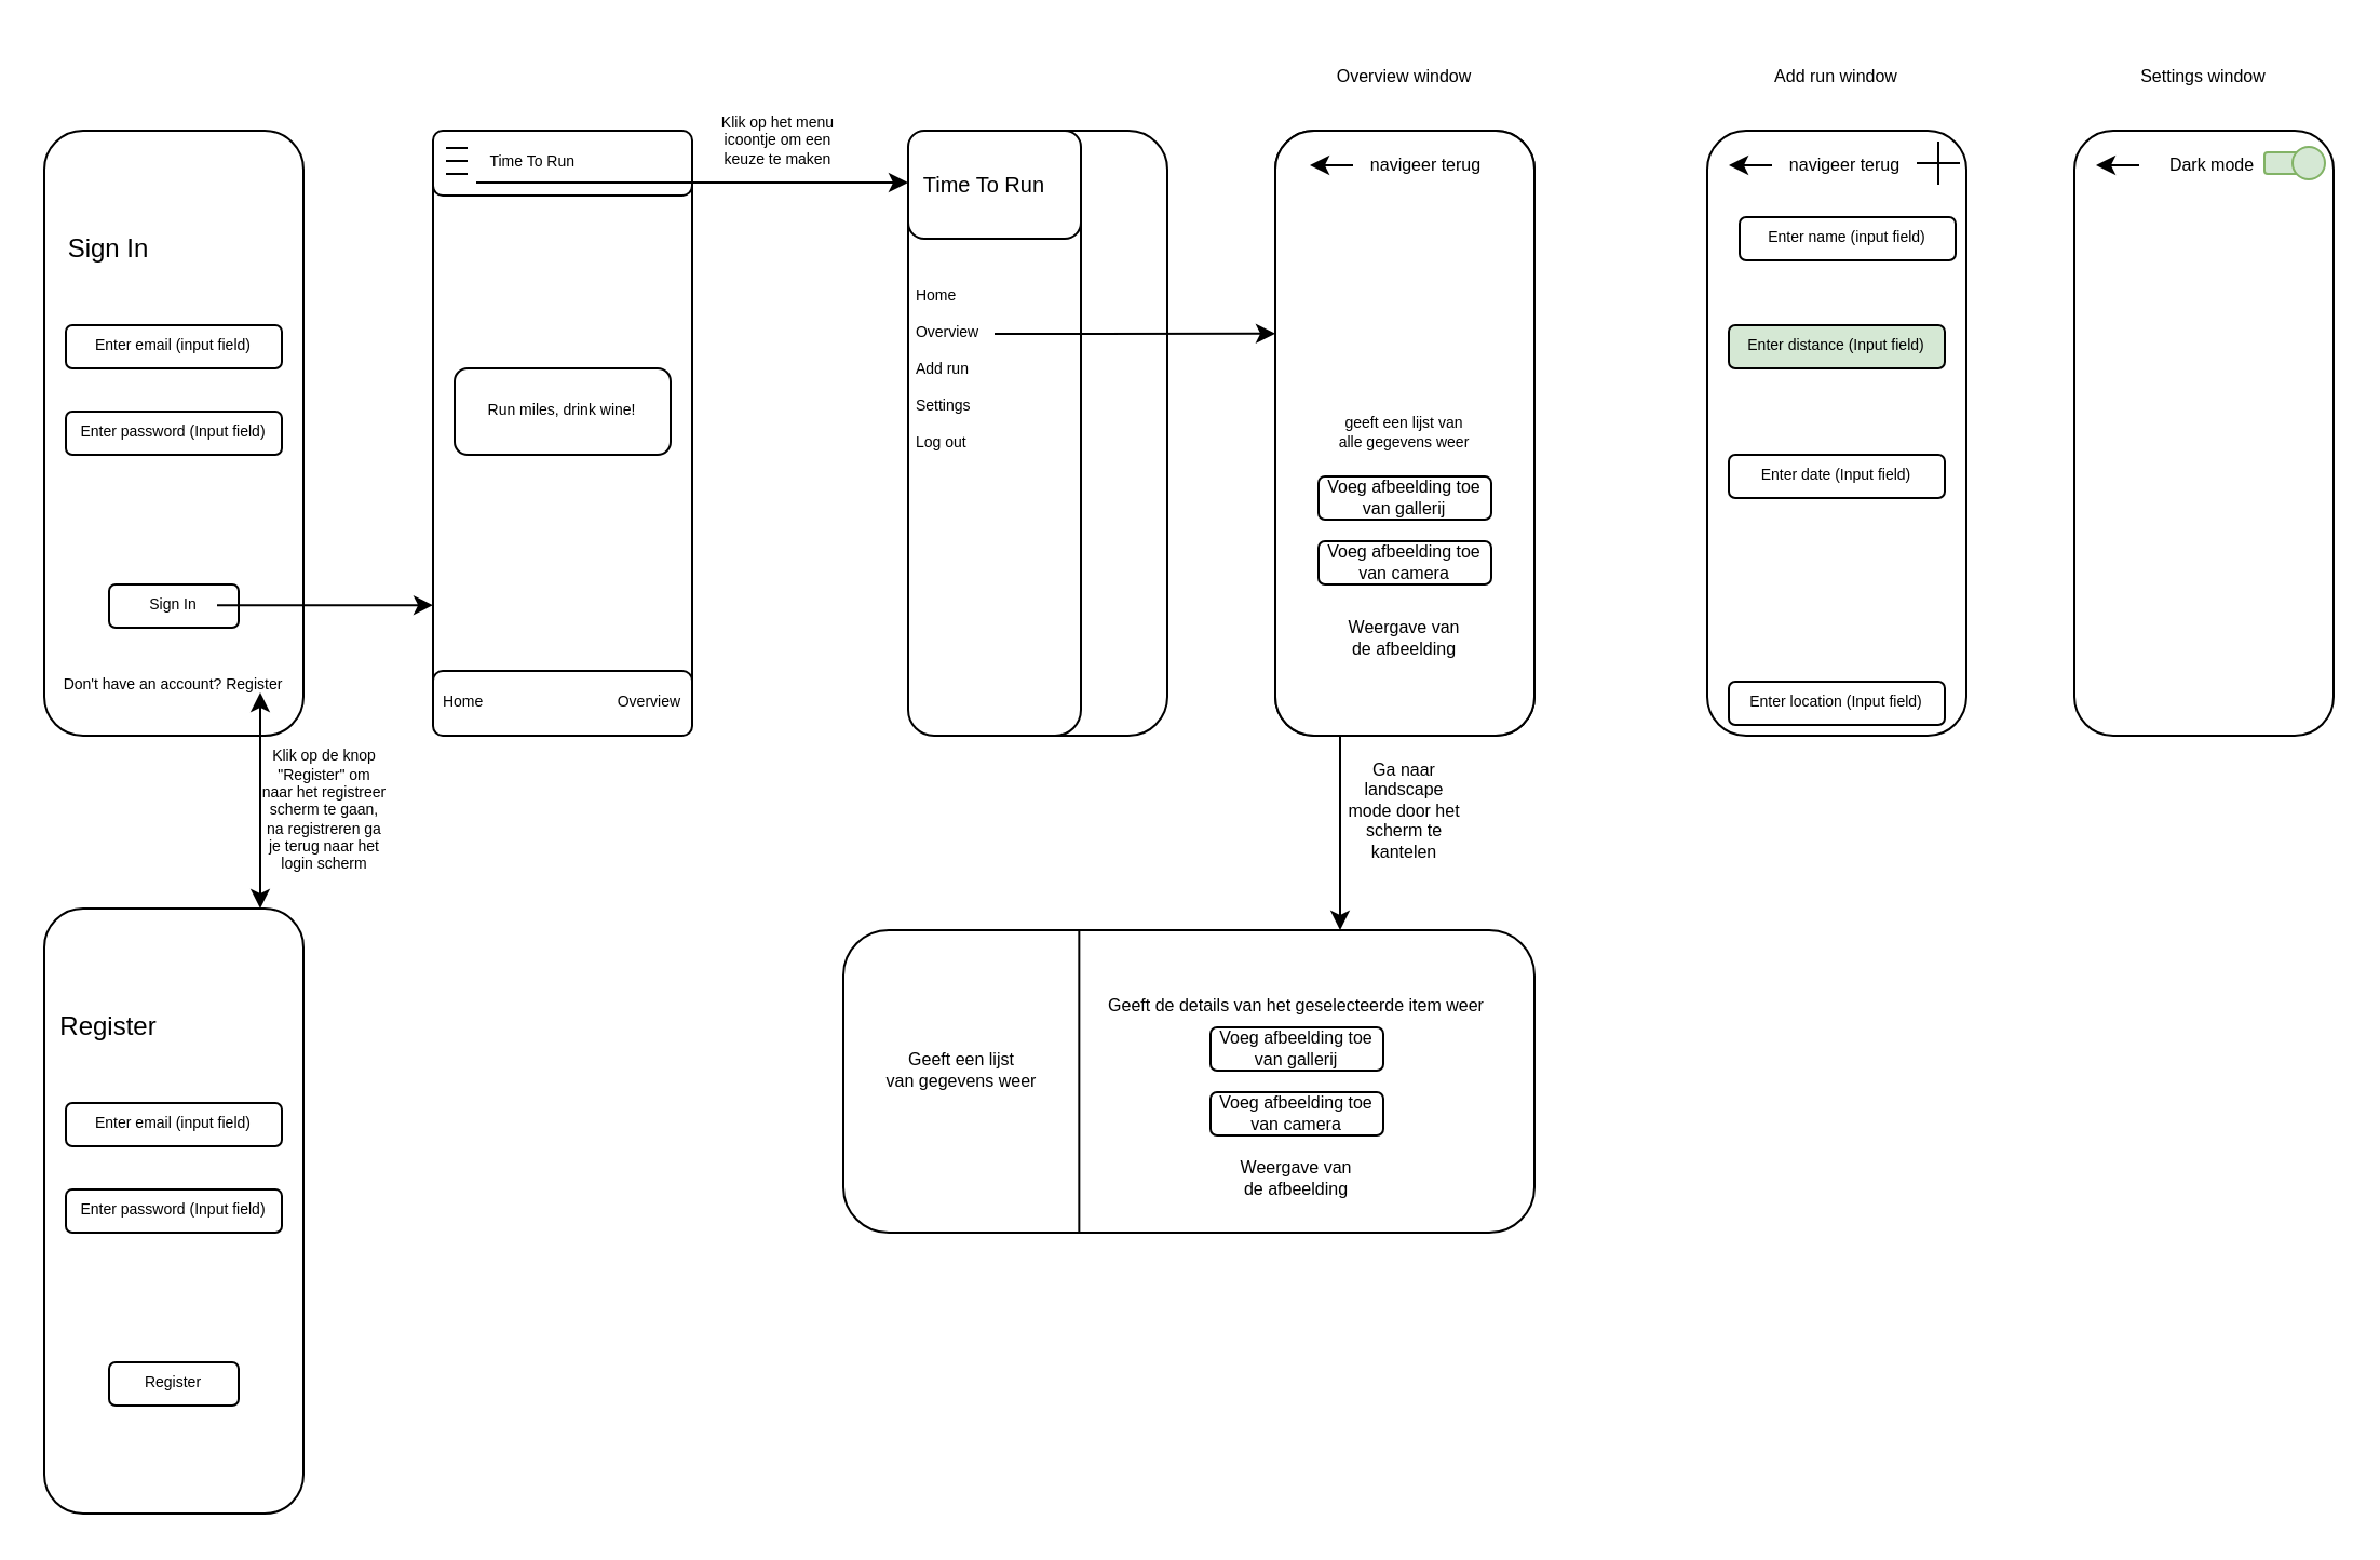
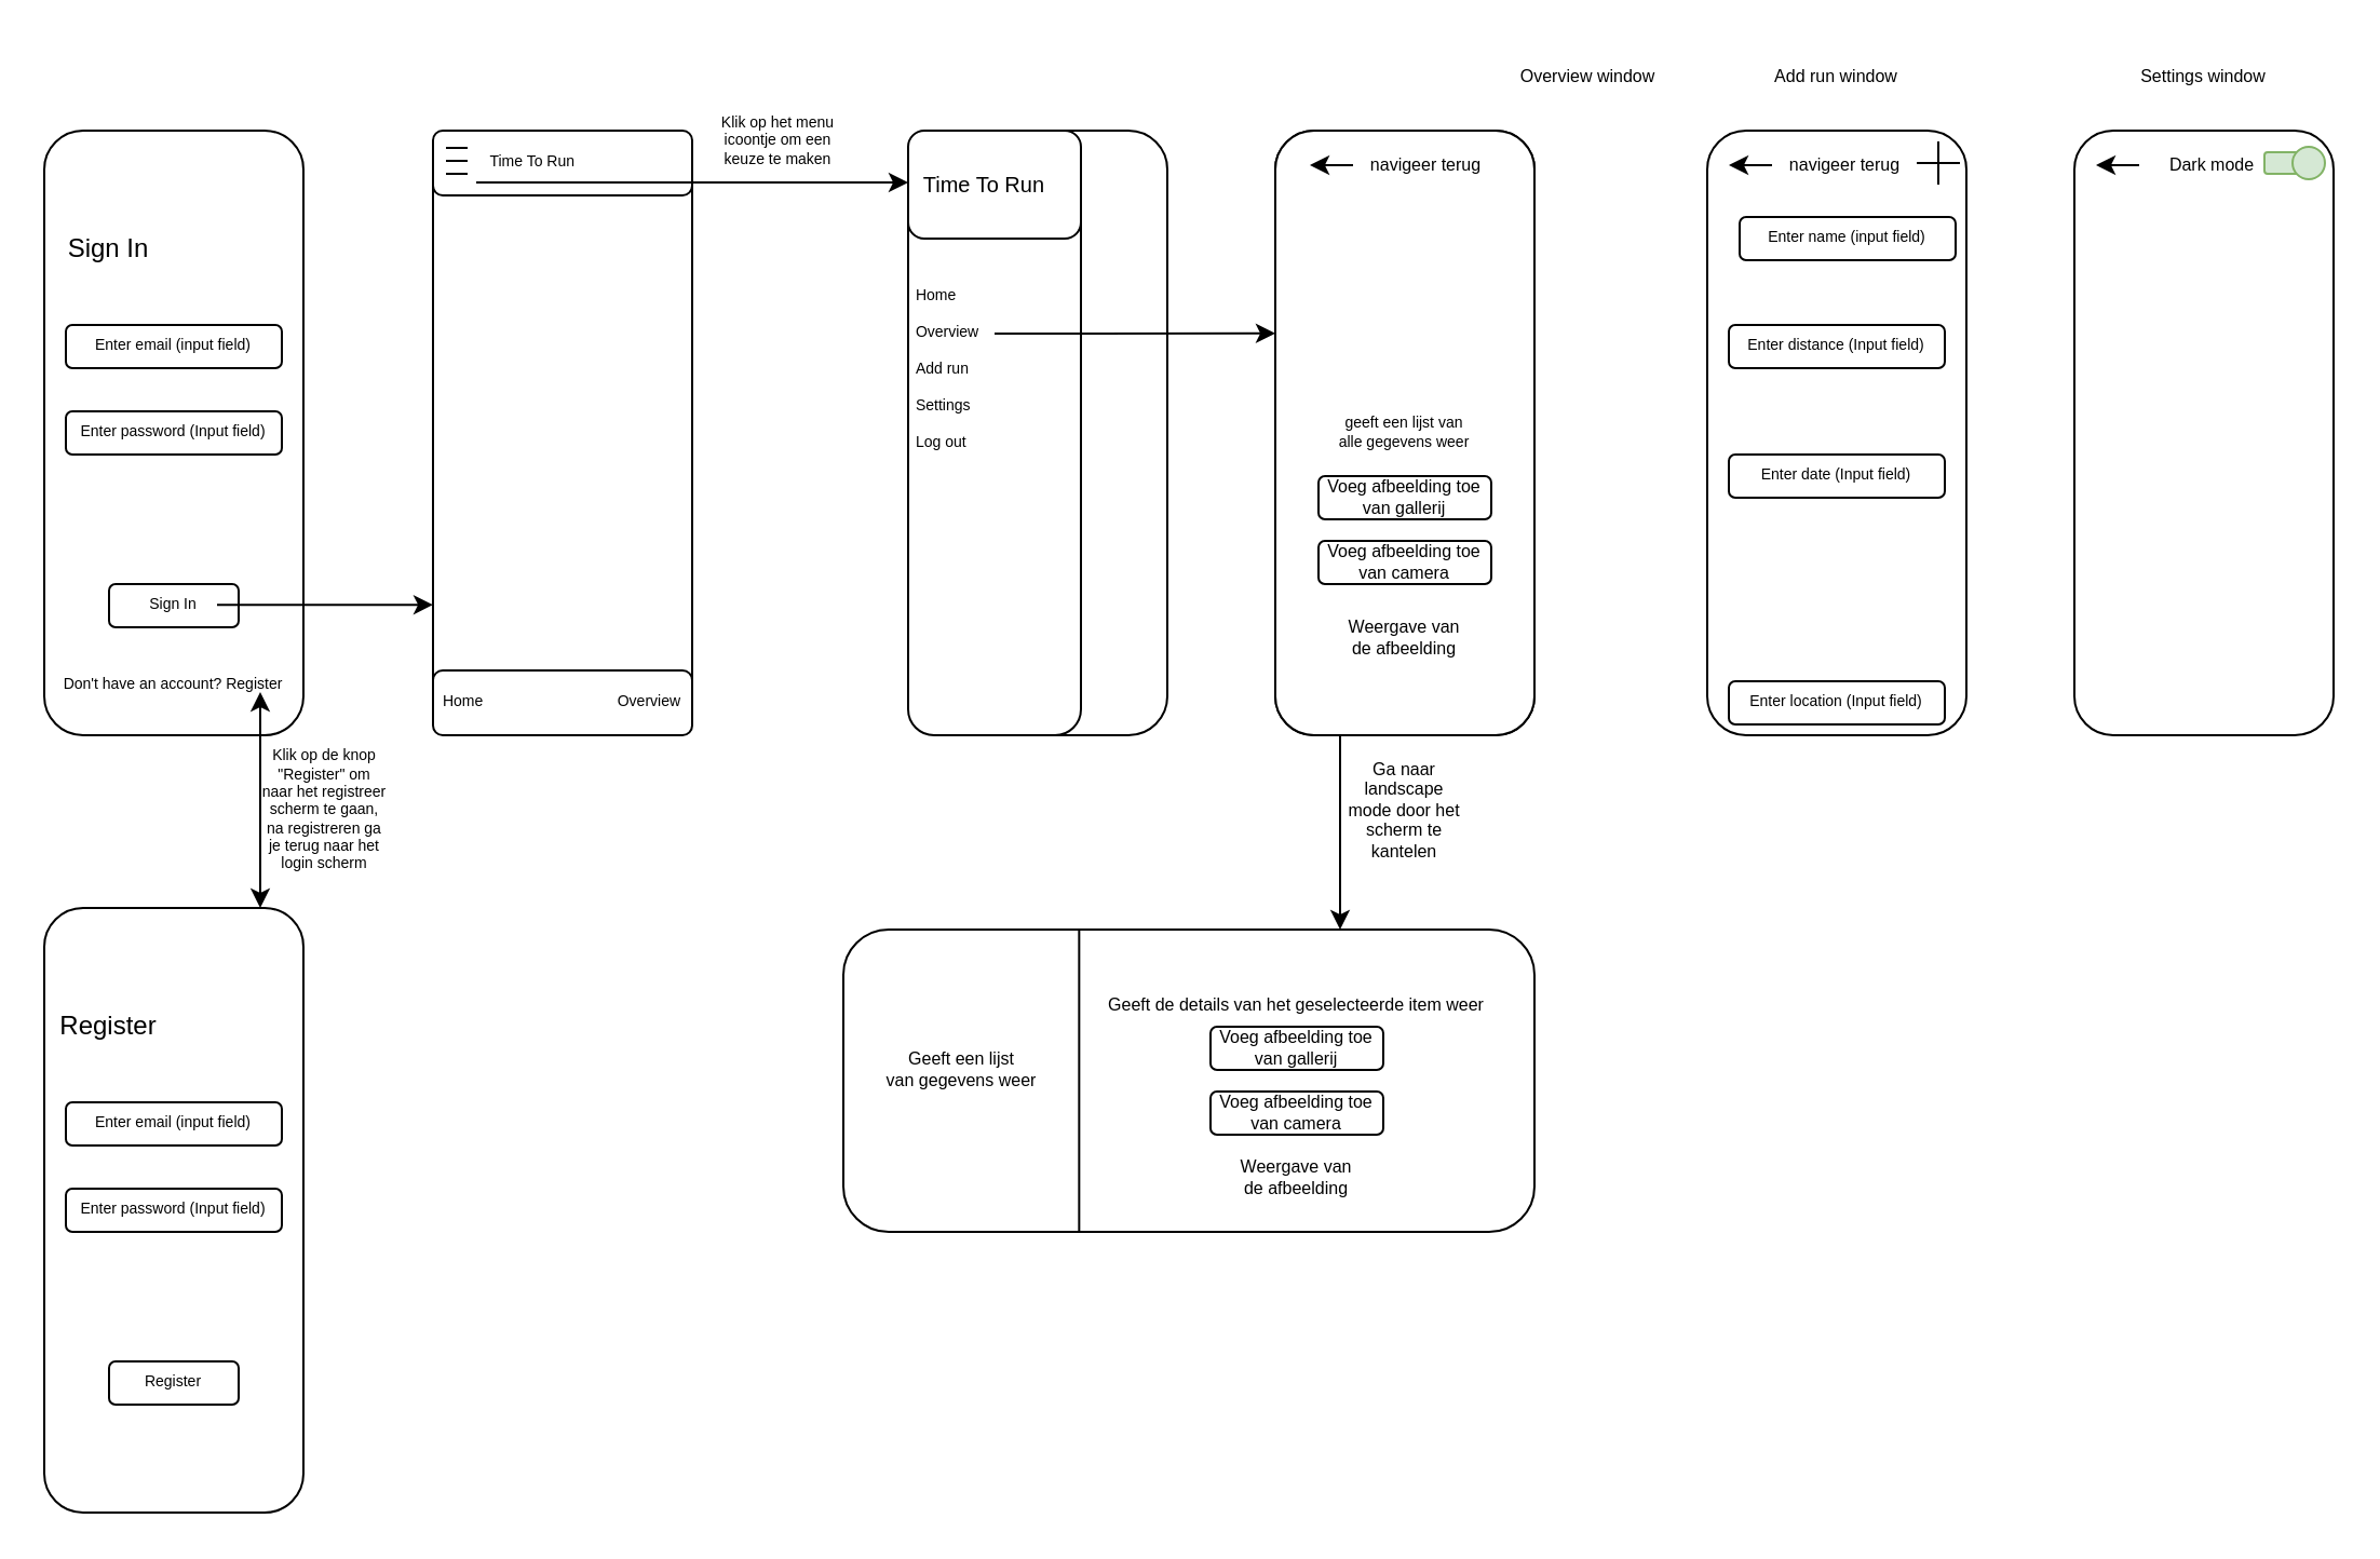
- <mxCell id="48" value="Overview window" style="text;html=1;strokeColor=none;fillColor=none;align=center;verticalAlign=middle;whiteSpace=wrap;rounded=0;fontSize=8;" vertex="1" parent="1"><mxGeometry x="600" y="20" width="100" height="30" as="geometry" /></mxCell>
+ <mxCell id="48" value="Overview window" style="text;html=1;strokeColor=none;fillColor=none;align=center;verticalAlign=middle;whiteSpace=wrap;rounded=0;fontSize=8;" vertex="1" parent="1"><mxGeometry x="685" y="20" width="100" height="30" as="geometry" /></mxCell>
- <mxCell id="23" value="Enter distance (Input field)" style="rounded=1;whiteSpace=wrap;html=1;fontSize=7;fillColor=#d5e8d4;" vertex="1" parent="1"><mxGeometry x="800" y="150" width="100" height="20" as="geometry" /></mxCell>
+ <mxCell id="23" value="Enter distance (Input field)" style="rounded=1;whiteSpace=wrap;html=1;fontSize=7;" vertex="1" parent="1"><mxGeometry x="800" y="150" width="100" height="20" as="geometry" /></mxCell>
- <mxCell id="17" value="Run miles, drink wine!" style="rounded=1;whiteSpace=wrap;html=1;fontSize=7;" vertex="1" parent="1"><mxGeometry x="210" y="170" width="100" height="40" as="geometry" /></mxCell>
